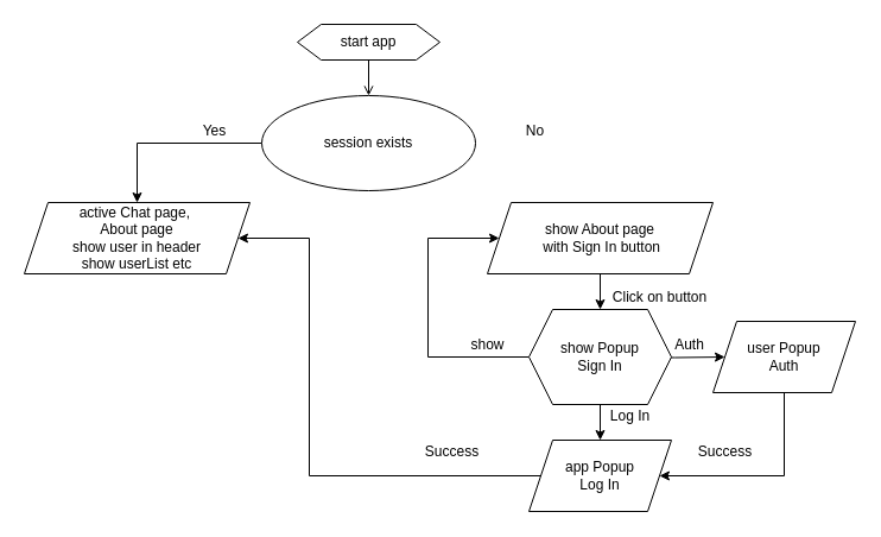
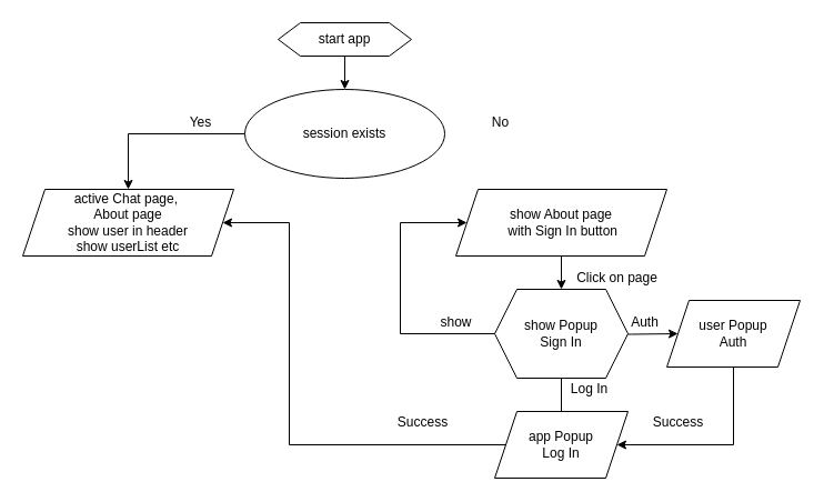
- <mxCell id="2" value="" style="edgeStyle=orthogonalEdgeStyle;rounded=0;orthogonalLoop=1;jettySize=auto;html=1;endArrow=open;" edge="1" parent="1" source="3" target="5"><mxGeometry relative="1" as="geometry" /></mxCell>
+ <mxCell id="2" value="" style="edgeStyle=orthogonalEdgeStyle;rounded=0;orthogonalLoop=1;jettySize=auto;html=1;" edge="1" parent="1" source="3" target="5"><mxGeometry relative="1" as="geometry" /></mxCell>
- <mxCell id="13" value="Click on button" style="text;html=1;align=center;verticalAlign=middle;resizable=0;points=[];autosize=1;strokeColor=none;" vertex="1" parent="1"><mxGeometry x="510" y="240" width="90" height="20" as="geometry" /></mxCell>
+ <mxCell id="13" value="Click on page" style="text;html=1;align=center;verticalAlign=middle;resizable=0;points=[];autosize=1;strokeColor=none;" vertex="1" parent="1"><mxGeometry x="510" y="240" width="90" height="20" as="geometry" /></mxCell>
- <mxCell id="17" value="" style="edgeStyle=orthogonalEdgeStyle;rounded=0;orthogonalLoop=1;jettySize=auto;html=1;" edge="1" parent="1" source="18" target="21"><mxGeometry relative="1" as="geometry" /></mxCell>
+ <mxCell id="17" value="" style="edgeStyle=orthogonalEdgeStyle;rounded=0;orthogonalLoop=1;jettySize=auto;html=1;endArrow=none;" edge="1" parent="1" source="18" target="21"><mxGeometry relative="1" as="geometry" /></mxCell>
